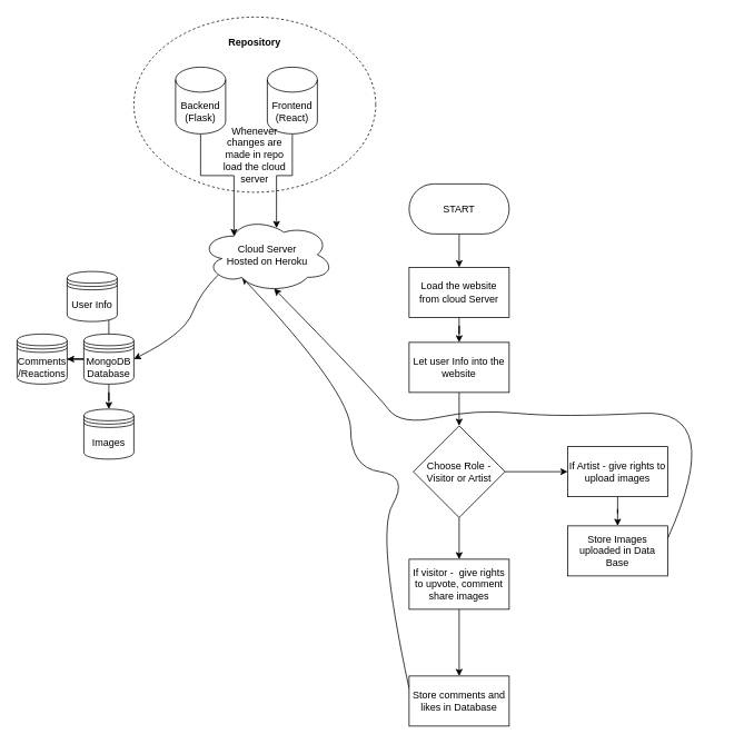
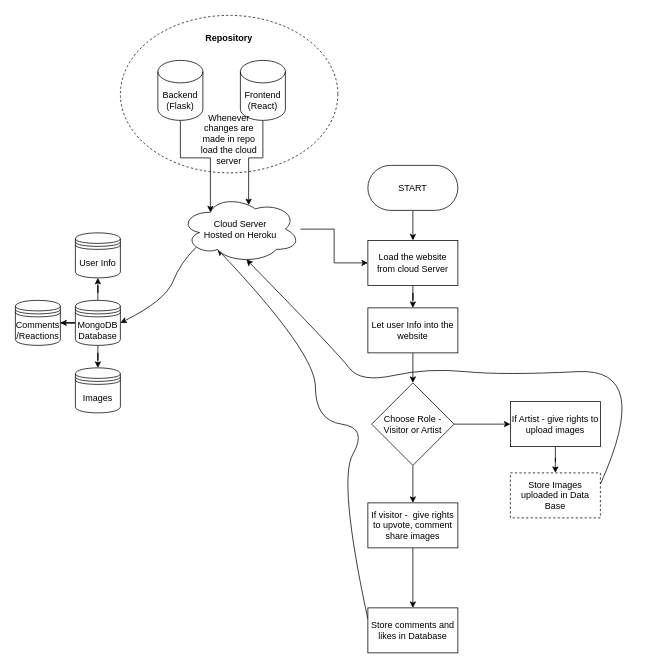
+ <mxCell id="26" style="edgeStyle=orthogonalEdgeStyle;rounded=0;orthogonalLoop=1;jettySize=auto;html=1;entryX=0;entryY=0.5;entryDx=0;entryDy=0;" edge="1" parent="1" source="27" target="25"><mxGeometry relative="1" as="geometry" /></mxCell>
- <mxCell id="17" value="User Info" style="shape=datastore;whiteSpace=wrap;html=1;" vertex="1" parent="1"><mxGeometry x="80" y="325" width="60" height="60" as="geometry" /></mxCell>
+ <mxCell id="17" value="User Info" style="shape=datastore;whiteSpace=wrap;html=1;" vertex="1" parent="1"><mxGeometry x="100" y="310" width="60" height="60" as="geometry" /></mxCell>
- <mxCell id="22" value="Store Images uploaded in Data Base" style="whiteSpace=wrap;html=1;rounded=0;" vertex="1" parent="1"><mxGeometry x="680" y="630" width="120" height="60" as="geometry" /></mxCell>
+ <mxCell id="22" value="Store Images uploaded in Data Base" style="whiteSpace=wrap;html=1;rounded=0;dashed=1;" vertex="1" parent="1"><mxGeometry x="680" y="630" width="120" height="60" as="geometry" /></mxCell>
